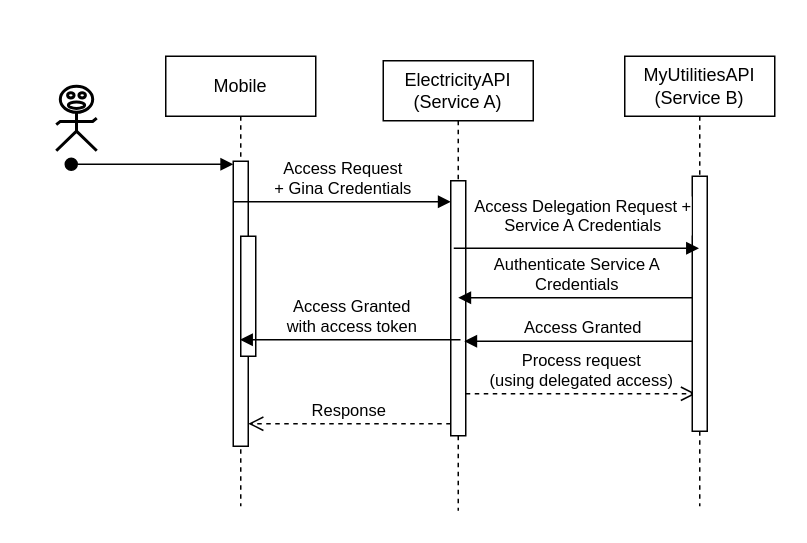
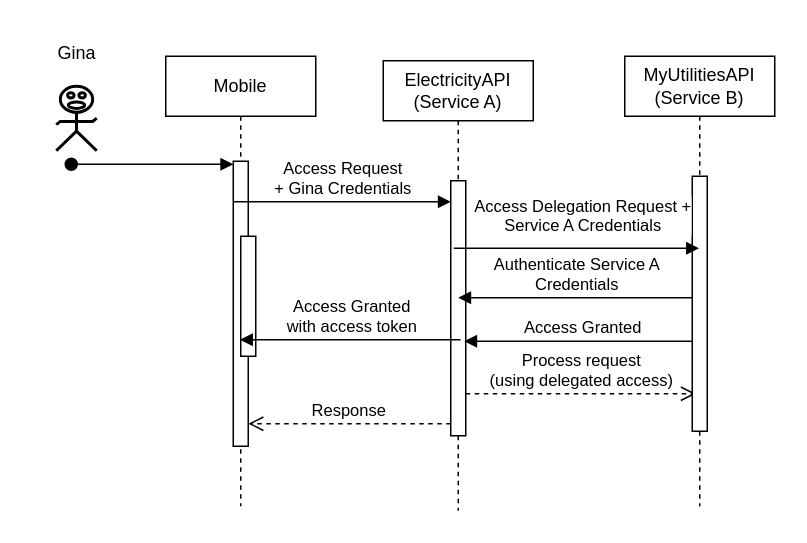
+ <mxCell id="17" value="Gina" style="text;strokeColor=none;align=center;fillColor=none;html=1;verticalAlign=middle;whiteSpace=wrap;rounded=0;" vertex="1" parent="1"><mxGeometry x="20.5" y="20" width="60" height="30" as="geometry" /></mxCell>
